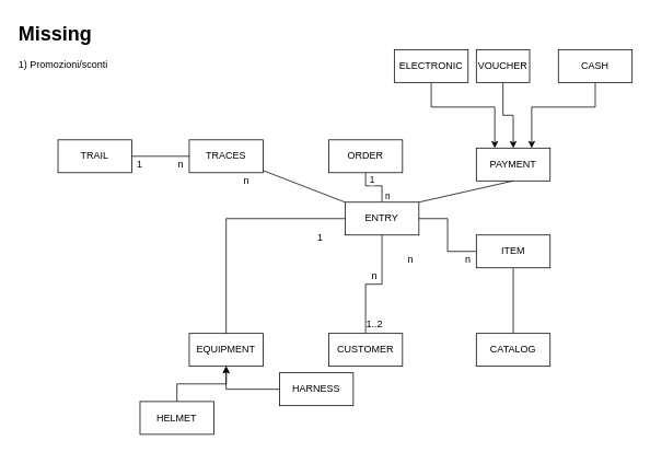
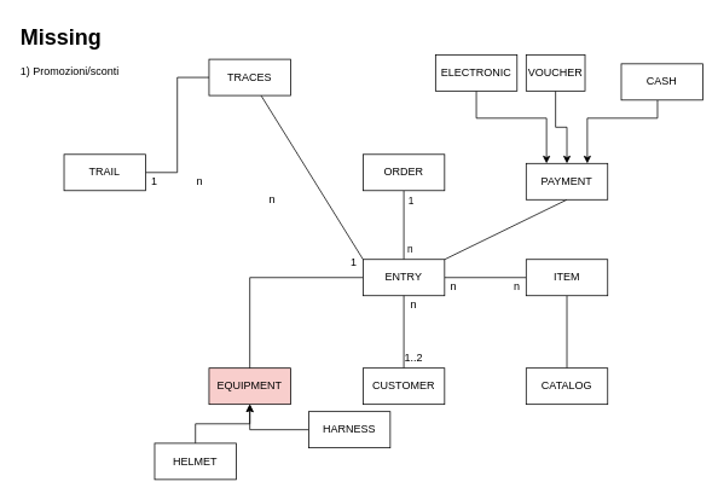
- <mxCell id="25" value="CASH" style="rounded=0;whiteSpace=wrap;html=1;" vertex="1" parent="1"><mxGeometry x="680" y="60" width="90" height="40" as="geometry" /></mxCell>
+ <mxCell id="25" value="CASH" style="rounded=0;whiteSpace=wrap;html=1;" vertex="1" parent="1"><mxGeometry x="685" y="70" width="90" height="40" as="geometry" /></mxCell>
- <mxCell id="29" value="TRACES" style="rounded=0;whiteSpace=wrap;html=1;" vertex="1" parent="1"><mxGeometry x="230" y="170" width="90" height="40" as="geometry" /></mxCell>
+ <mxCell id="29" value="TRACES" style="rounded=0;whiteSpace=wrap;html=1;" vertex="1" parent="1"><mxGeometry x="230" y="65" width="90" height="40" as="geometry" /></mxCell>
- <mxCell id="12" value="ENTRY" style="rounded=0;whiteSpace=wrap;html=1;" vertex="1" parent="1"><mxGeometry x="420" y="246" width="90" height="40" as="geometry" /></mxCell>
+ <mxCell id="12" value="ENTRY" style="rounded=0;whiteSpace=wrap;html=1;" vertex="1" parent="1"><mxGeometry x="400" y="286" width="90" height="40" as="geometry" /></mxCell>
- <mxCell id="2" value="EQUIPMENT" style="rounded=0;whiteSpace=wrap;html=1;" vertex="1" parent="1"><mxGeometry x="230" y="406" width="90" height="40" as="geometry" /></mxCell>
+ <mxCell id="2" value="EQUIPMENT" style="rounded=0;whiteSpace=wrap;html=1;fillColor=#f8cecc;" vertex="1" parent="1"><mxGeometry x="230" y="406" width="90" height="40" as="geometry" /></mxCell>
